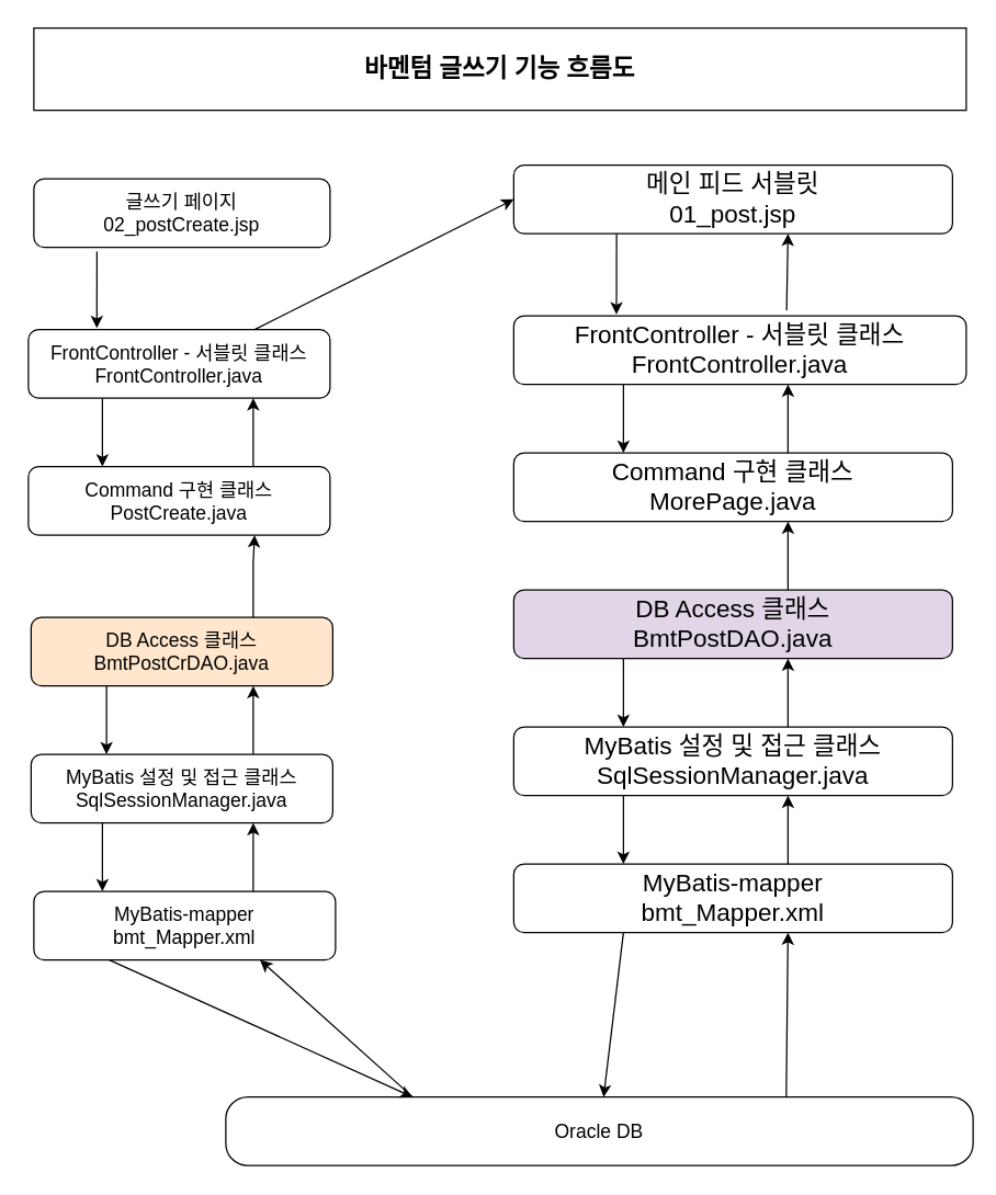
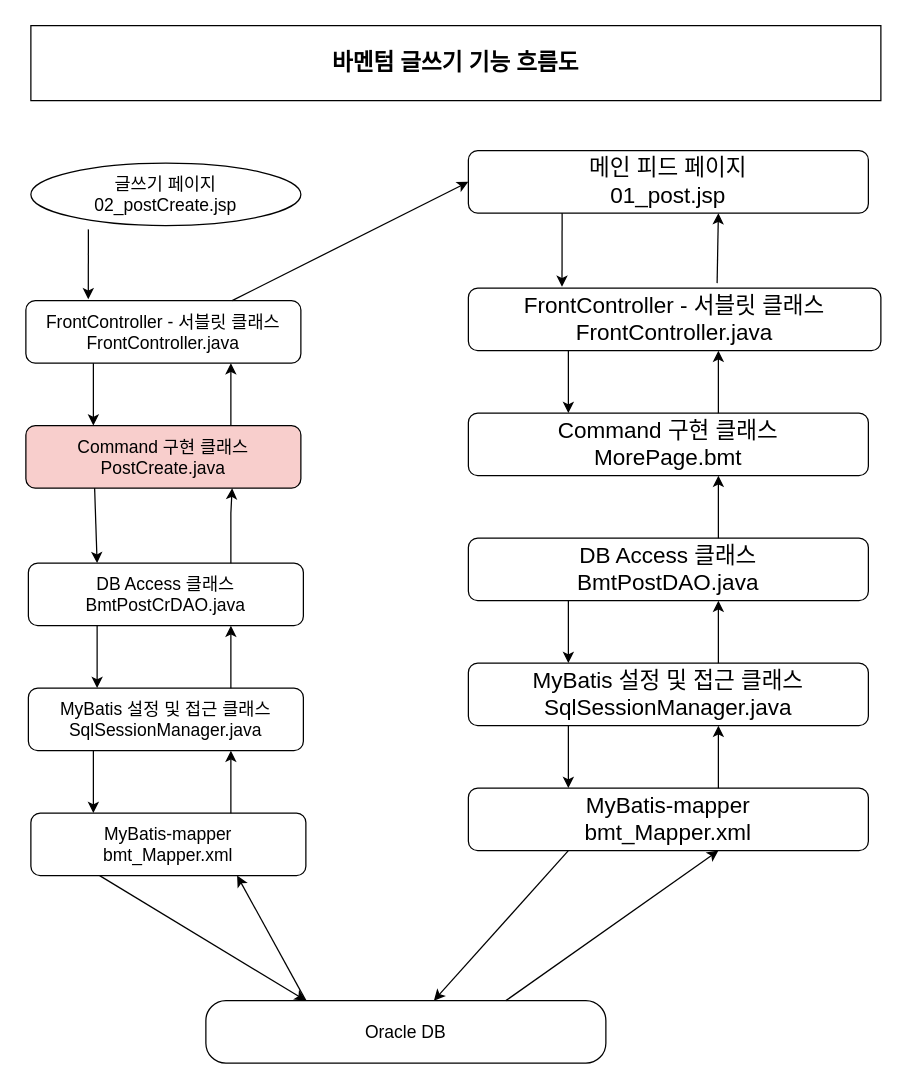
- <mxCell id="22" value="&lt;font style=&quot;font-size: 18px;&quot;&gt;메인 피드 서블릿&lt;br&gt;01_post.jsp&lt;/font&gt;" style="rounded=1;whiteSpace=wrap;html=1;fontSize=12;glass=0;strokeWidth=1;shadow=0;" vertex="1" parent="1"><mxGeometry x="374" y="120" width="320" height="50" as="geometry" /></mxCell>
+ <mxCell id="22" value="&lt;font style=&quot;font-size: 18px;&quot;&gt;메인 피드 페이지&lt;br&gt;01_post.jsp&lt;/font&gt;" style="rounded=1;whiteSpace=wrap;html=1;fontSize=12;glass=0;strokeWidth=1;shadow=0;" vertex="1" parent="1"><mxGeometry x="374" y="120" width="320" height="50" as="geometry" /></mxCell>
- <mxCell id="2" value="&lt;font style=&quot;font-size: 14px;&quot;&gt;글쓰기 페이지&lt;br&gt;02_postCreate.jsp&lt;/font&gt;" style="rounded=1;whiteSpace=wrap;html=1;fontSize=12;glass=0;strokeWidth=1;shadow=0;" parent="1" vertex="1"><mxGeometry x="24" y="130" width="216" height="50" as="geometry" /></mxCell>
+ <mxCell id="2" value="&lt;font style=&quot;font-size: 14px;&quot;&gt;글쓰기 페이지&lt;br&gt;02_postCreate.jsp&lt;/font&gt;" style="ellipse;whiteSpace=wrap;html=1;fontSize=12;glass=0;strokeWidth=1;shadow=0;" parent="1" vertex="1"><mxGeometry x="24" y="130" width="216" height="50" as="geometry" /></mxCell>
- <mxCell id="24" value="&lt;font style=&quot;font-size: 18px;&quot;&gt;Command 구현 클래스&lt;br&gt;MorePage.java&lt;/font&gt;" style="rounded=1;whiteSpace=wrap;html=1;fontSize=12;glass=0;strokeWidth=1;shadow=0;" vertex="1" parent="1"><mxGeometry x="374" y="330" width="320" height="50" as="geometry" /></mxCell>
+ <mxCell id="24" value="&lt;font style=&quot;font-size: 18px;&quot;&gt;Command 구현 클래스&lt;br&gt;MorePage.bmt&lt;/font&gt;" style="rounded=1;whiteSpace=wrap;html=1;fontSize=12;glass=0;strokeWidth=1;shadow=0;" vertex="1" parent="1"><mxGeometry x="374" y="330" width="320" height="50" as="geometry" /></mxCell>
- <mxCell id="5" value="&lt;font style=&quot;font-size: 14px;&quot;&gt;Command 구현 클래스&lt;br&gt;PostCreate.java&lt;/font&gt;" style="rounded=1;whiteSpace=wrap;html=1;fontSize=12;glass=0;strokeWidth=1;shadow=0;" parent="1" vertex="1"><mxGeometry x="20" y="340" width="220" height="50" as="geometry" /></mxCell>
+ <mxCell id="5" value="&lt;font style=&quot;font-size: 14px;&quot;&gt;Command 구현 클래스&lt;br&gt;PostCreate.java&lt;/font&gt;" style="rounded=1;whiteSpace=wrap;html=1;fontSize=12;glass=0;strokeWidth=1;shadow=0;fillColor=#f8cecc;" parent="1" vertex="1"><mxGeometry x="20" y="340" width="220" height="50" as="geometry" /></mxCell>
+ <mxCell id="10" value="" style="endArrow=classic;html=1;rounded=0;exitX=0.25;exitY=1;exitDx=0;exitDy=0;entryX=0.25;entryY=0;entryDx=0;entryDy=0;" parent="1" source="5" target="7" edge="1"><mxGeometry width="50" height="50" relative="1" as="geometry"><mxPoint x="514" y="390" as="sourcePoint" /><mxPoint x="514" y="450" as="targetPoint" /></mxGeometry></mxCell>
- <mxCell id="25" value="&lt;font style=&quot;font-size: 18px;&quot;&gt;DB Access 클래스&lt;br style=&quot;border-color: var(--border-color);&quot;&gt;BmtPostDAO.java&lt;/font&gt;" style="rounded=1;whiteSpace=wrap;html=1;fontSize=12;glass=0;strokeWidth=1;shadow=0;fillColor=#e1d5e7;" vertex="1" parent="1"><mxGeometry x="374" y="430" width="320" height="50" as="geometry" /></mxCell>
+ <mxCell id="25" value="&lt;font style=&quot;font-size: 18px;&quot;&gt;DB Access 클래스&lt;br style=&quot;border-color: var(--border-color);&quot;&gt;BmtPostDAO.java&lt;/font&gt;" style="rounded=1;whiteSpace=wrap;html=1;fontSize=12;glass=0;strokeWidth=1;shadow=0;" vertex="1" parent="1"><mxGeometry x="374" y="430" width="320" height="50" as="geometry" /></mxCell>
- <mxCell id="7" value="&lt;font style=&quot;font-size: 14px;&quot;&gt;DB Access 클래스&lt;br style=&quot;border-color: var(--border-color);&quot;&gt;BmtPostCrDAO.java&lt;/font&gt;" style="rounded=1;whiteSpace=wrap;html=1;fontSize=12;glass=0;strokeWidth=1;shadow=0;fillColor=#ffe6cc;" parent="1" vertex="1"><mxGeometry x="22" y="450" width="220" height="50" as="geometry" /></mxCell>
+ <mxCell id="7" value="&lt;font style=&quot;font-size: 14px;&quot;&gt;DB Access 클래스&lt;br style=&quot;border-color: var(--border-color);&quot;&gt;BmtPostCrDAO.java&lt;/font&gt;" style="rounded=1;whiteSpace=wrap;html=1;fontSize=12;glass=0;strokeWidth=1;shadow=0;" parent="1" vertex="1"><mxGeometry x="22" y="450" width="220" height="50" as="geometry" /></mxCell>
- <mxCell id="6" value="&lt;font style=&quot;font-size: 14px;&quot;&gt;Oracle DB&lt;/font&gt;" style="rounded=1;whiteSpace=wrap;html=1;fontSize=12;glass=0;strokeWidth=1;shadow=0;arcSize=32;" parent="1" vertex="1"><mxGeometry x="164" y="800" width="545" height="50" as="geometry" /></mxCell>
+ <mxCell id="6" value="&lt;font style=&quot;font-size: 14px;&quot;&gt;Oracle DB&lt;/font&gt;" style="rounded=1;whiteSpace=wrap;html=1;fontSize=12;glass=0;strokeWidth=1;shadow=0;arcSize=32;" parent="1" vertex="1"><mxGeometry x="164" y="800" width="320" height="50" as="geometry" /></mxCell>
